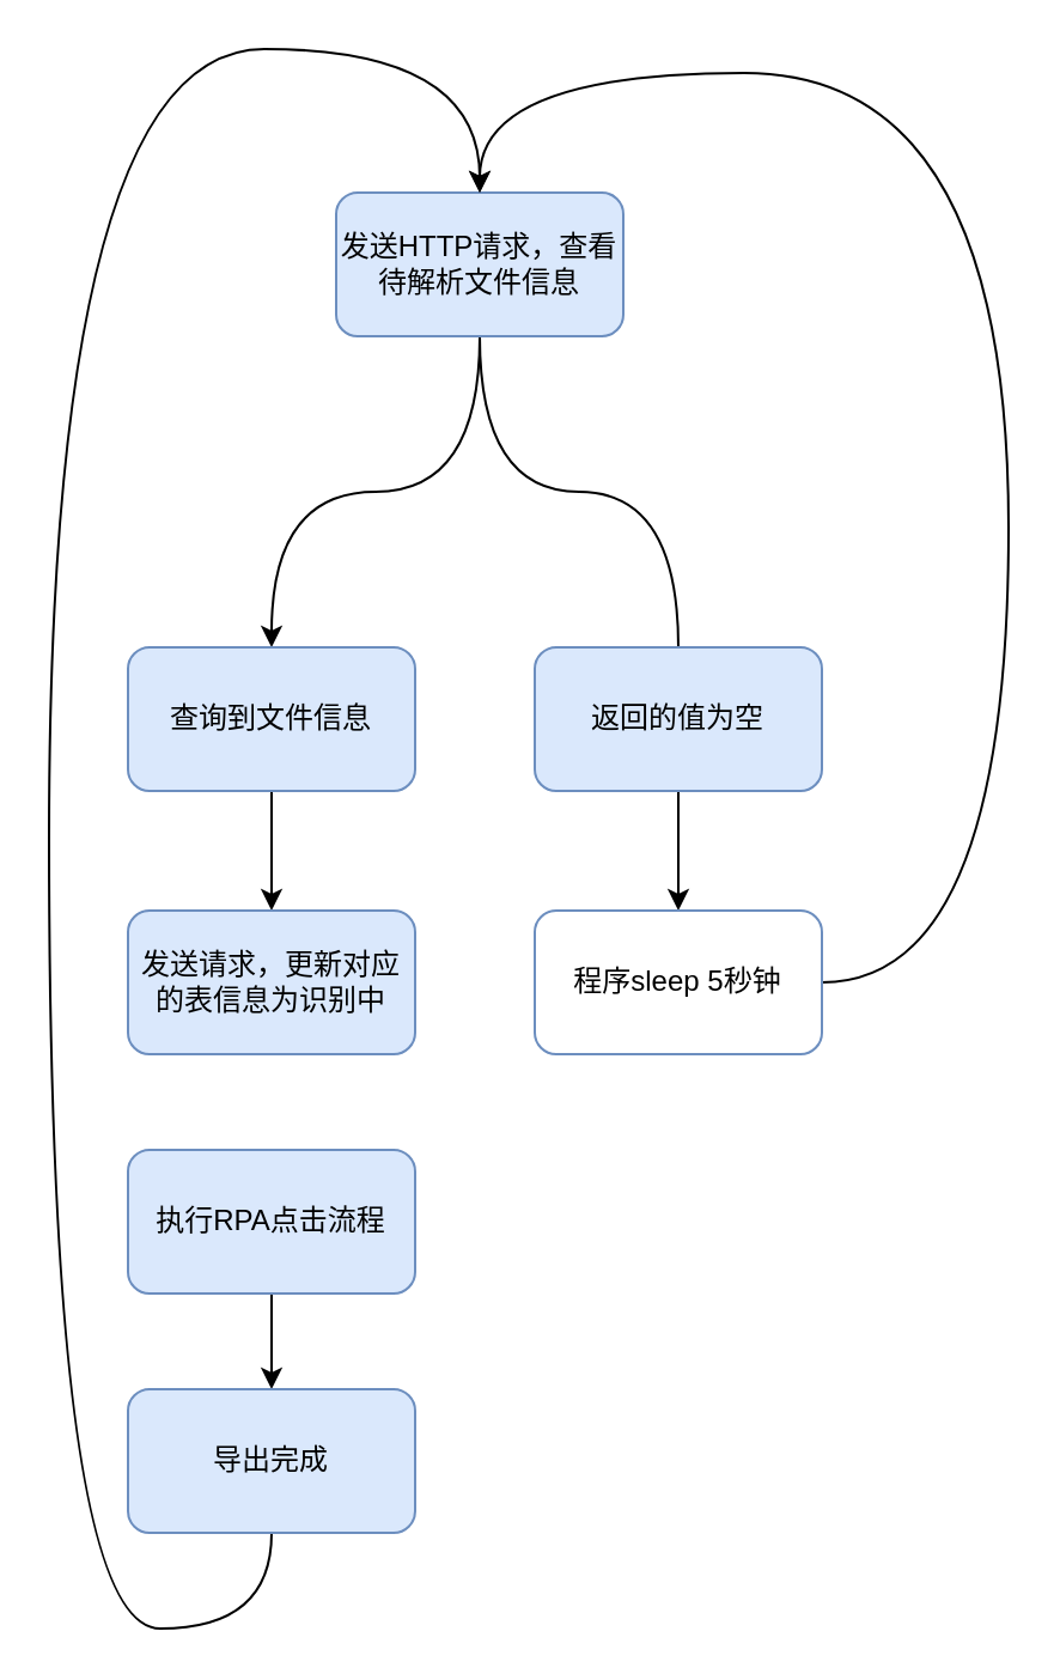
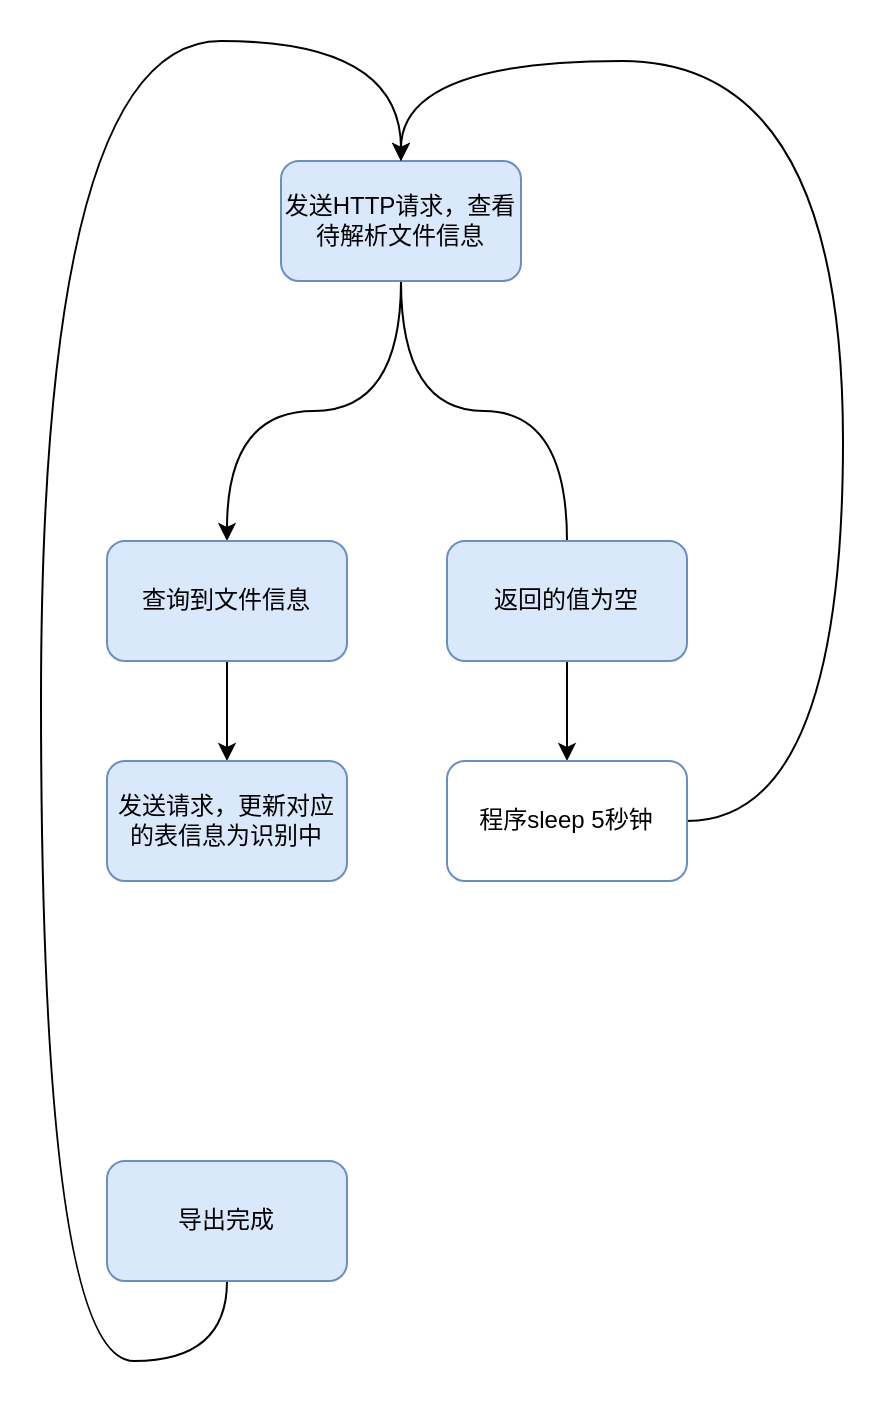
- <mxCell id="13" value="执行RPA点击流程" style="rounded=1;whiteSpace=wrap;html=1;fillColor=#dae8fc;strokeColor=#6c8ebf;" vertex="1" parent="1"><mxGeometry x="53" y="480" width="120" height="60" as="geometry" /></mxCell>
- <mxCell id="12" style="edgeStyle=orthogonalEdgeStyle;rounded=0;orthogonalLoop=1;jettySize=auto;html=1;entryX=0.5;entryY=0;entryDx=0;entryDy=0;" edge="1" parent="1" source="13" target="15"><mxGeometry relative="1" as="geometry"><mxPoint x="113" y="590" as="targetPoint" /></mxGeometry></mxCell>
